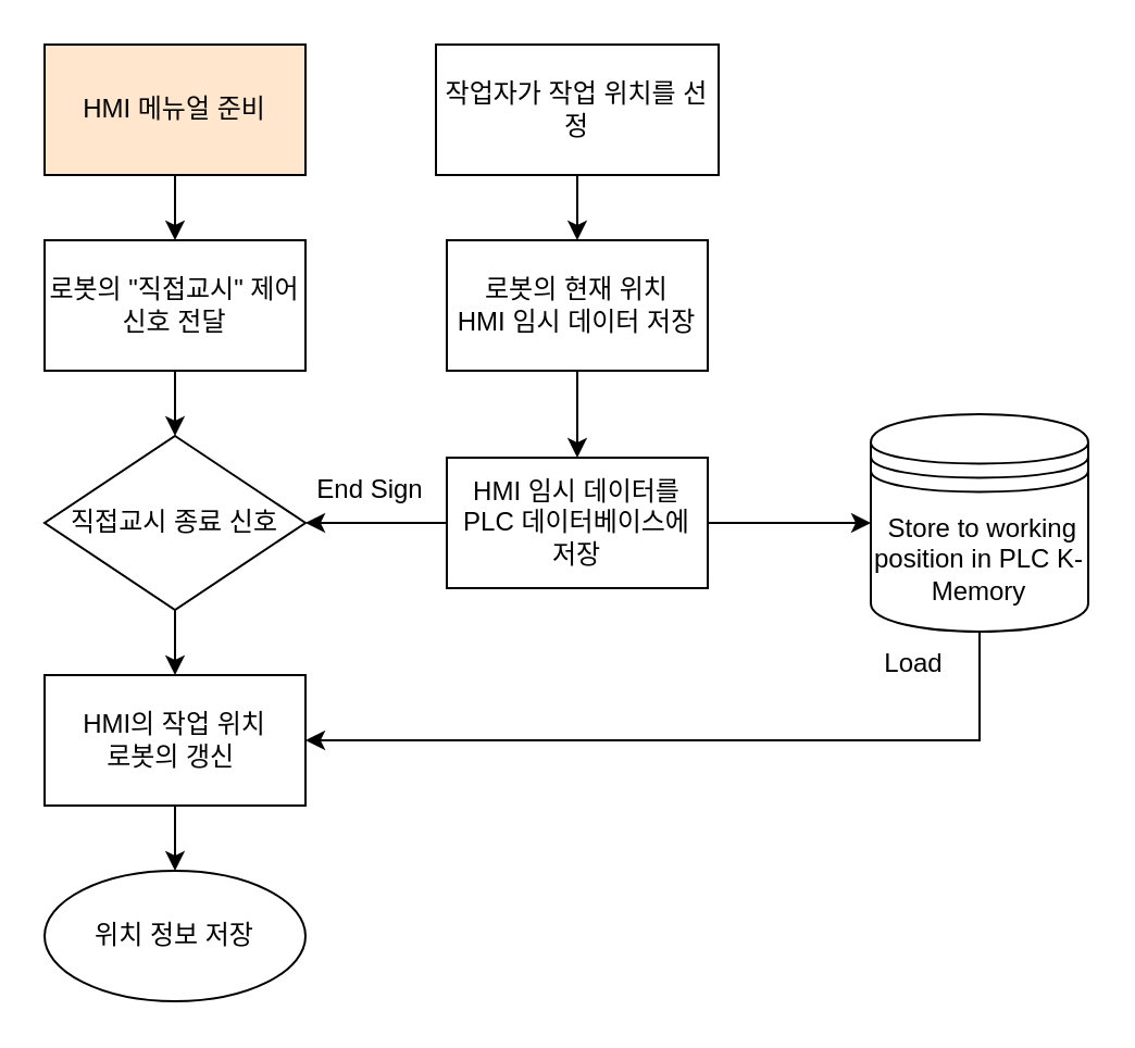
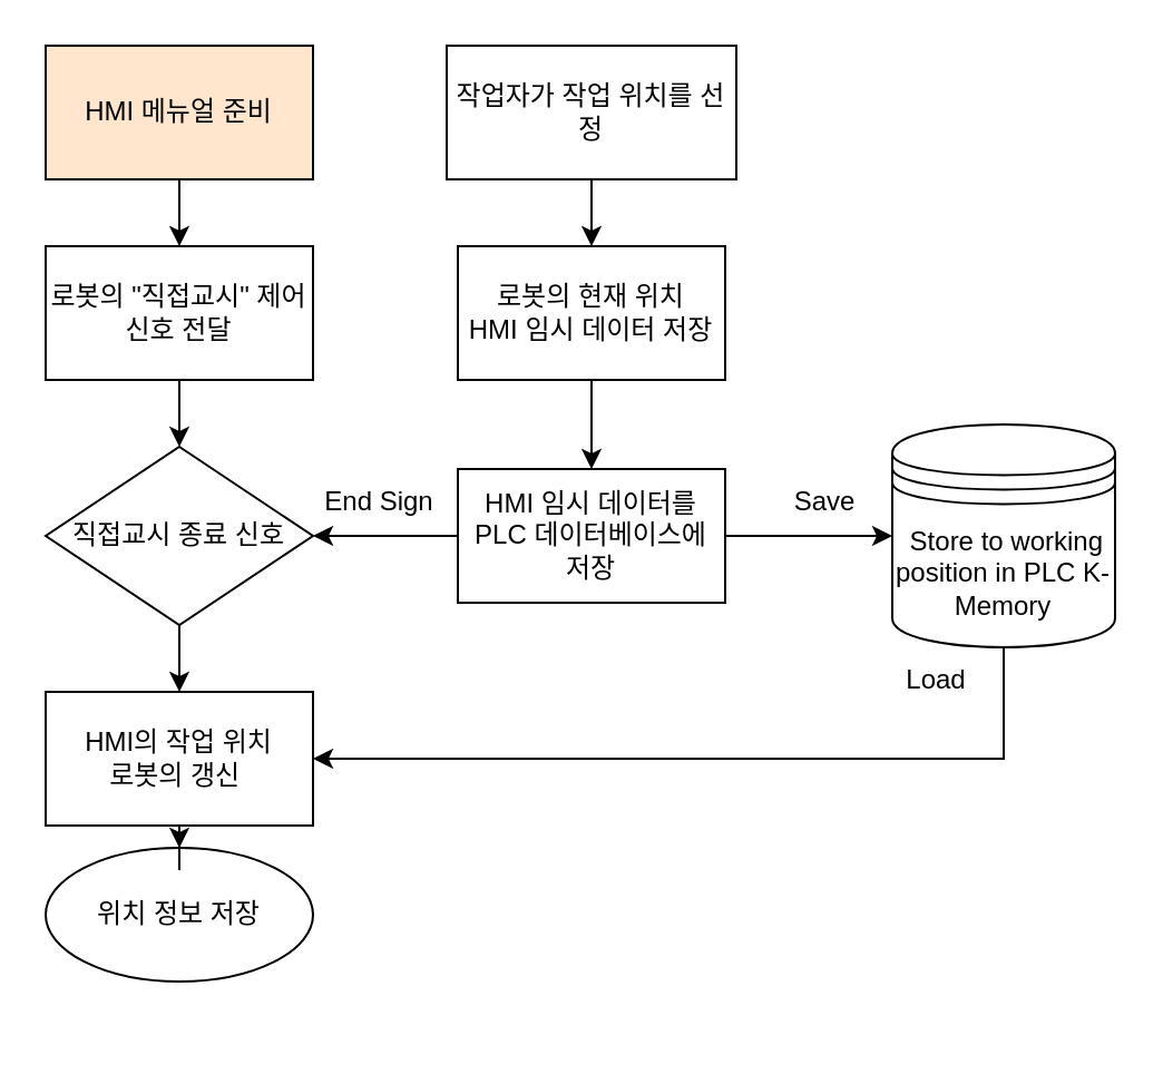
+ <mxCell id="21" value="Save" style="text;html=1;strokeColor=none;fillColor=none;align=center;verticalAlign=middle;whiteSpace=wrap;rounded=0;" vertex="1" parent="1"><mxGeometry x="340" y="210" width="60" height="30" as="geometry" /></mxCell>
- <mxCell id="2" value="위치 정보 저장" style="ellipse;whiteSpace=wrap;html=1;" vertex="1" parent="1"><mxGeometry x="20" y="400" width="120" height="60" as="geometry" /></mxCell>
+ <mxCell id="2" value="위치 정보 저장" style="ellipse;whiteSpace=wrap;html=1;" vertex="1" parent="1"><mxGeometry x="20" y="380" width="120" height="60" as="geometry" /></mxCell>
